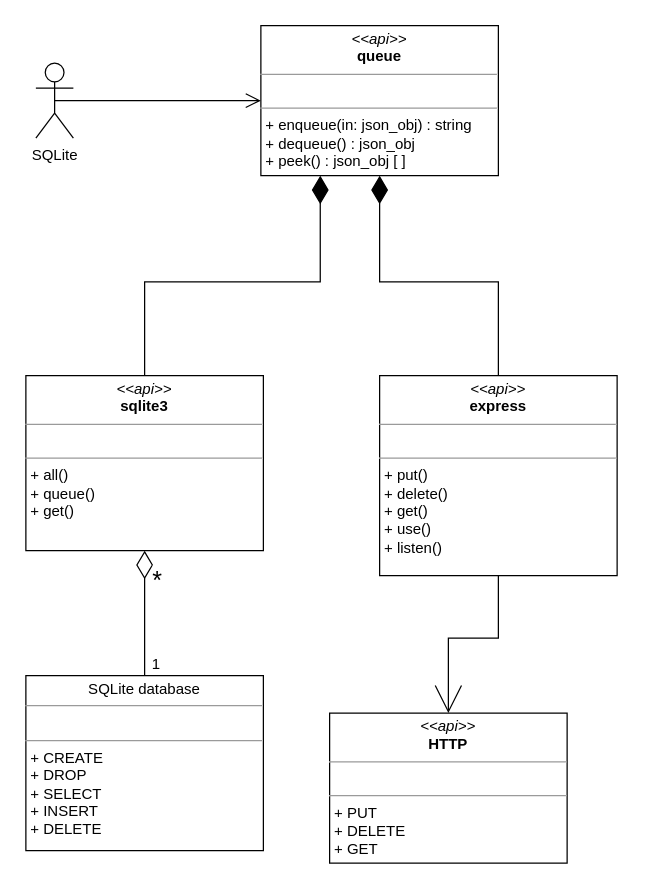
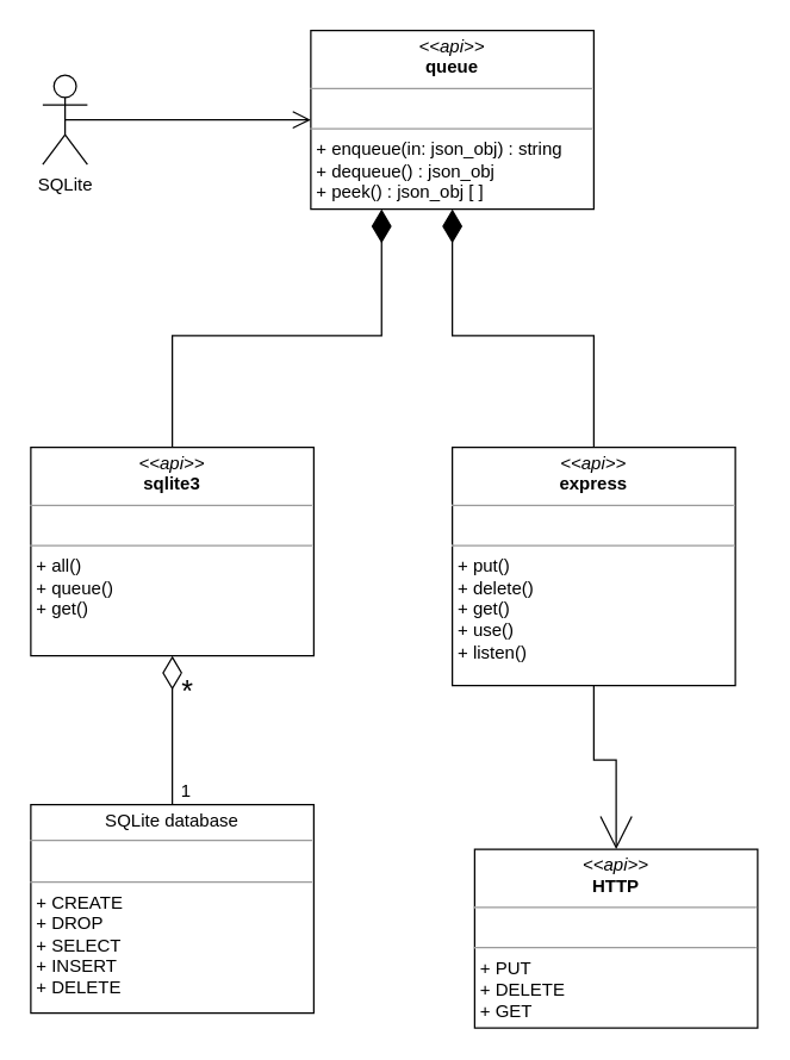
- <mxCell id="7" value="&lt;p style=&quot;margin: 0px ; margin-top: 4px ; text-align: center&quot;&gt;&lt;i&gt;&amp;lt;&amp;lt;api&amp;gt;&amp;gt;&lt;/i&gt;&lt;br&gt;&lt;b&gt;HTTP&lt;/b&gt;&lt;/p&gt;&lt;hr size=&quot;1&quot;&gt;&lt;p style=&quot;margin: 0px ; margin-left: 4px&quot;&gt;&lt;br&gt;&lt;/p&gt;&lt;hr size=&quot;1&quot;&gt;&lt;p style=&quot;margin: 0px 0px 0px 4px&quot;&gt;+ PUT&lt;/p&gt;&lt;p style=&quot;margin: 0px 0px 0px 4px&quot;&gt;+ DELETE&lt;/p&gt;&lt;p style=&quot;margin: 0px 0px 0px 4px&quot;&gt;+ GET&lt;/p&gt;" style="verticalAlign=top;align=left;overflow=fill;fontSize=12;fontFamily=Helvetica;html=1;" vertex="1" parent="1"><mxGeometry x="263" y="570" width="190" height="120" as="geometry" /></mxCell>
+ <mxCell id="7" value="&lt;p style=&quot;margin: 0px ; margin-top: 4px ; text-align: center&quot;&gt;&lt;i&gt;&amp;lt;&amp;lt;api&amp;gt;&amp;gt;&lt;/i&gt;&lt;br&gt;&lt;b&gt;HTTP&lt;/b&gt;&lt;/p&gt;&lt;hr size=&quot;1&quot;&gt;&lt;p style=&quot;margin: 0px ; margin-left: 4px&quot;&gt;&lt;br&gt;&lt;/p&gt;&lt;hr size=&quot;1&quot;&gt;&lt;p style=&quot;margin: 0px 0px 0px 4px&quot;&gt;+ PUT&lt;/p&gt;&lt;p style=&quot;margin: 0px 0px 0px 4px&quot;&gt;+ DELETE&lt;/p&gt;&lt;p style=&quot;margin: 0px 0px 0px 4px&quot;&gt;+ GET&lt;/p&gt;" style="verticalAlign=top;align=left;overflow=fill;fontSize=12;fontFamily=Helvetica;html=1;" vertex="1" parent="1"><mxGeometry x="318" y="570" width="190" height="120" as="geometry" /></mxCell>
